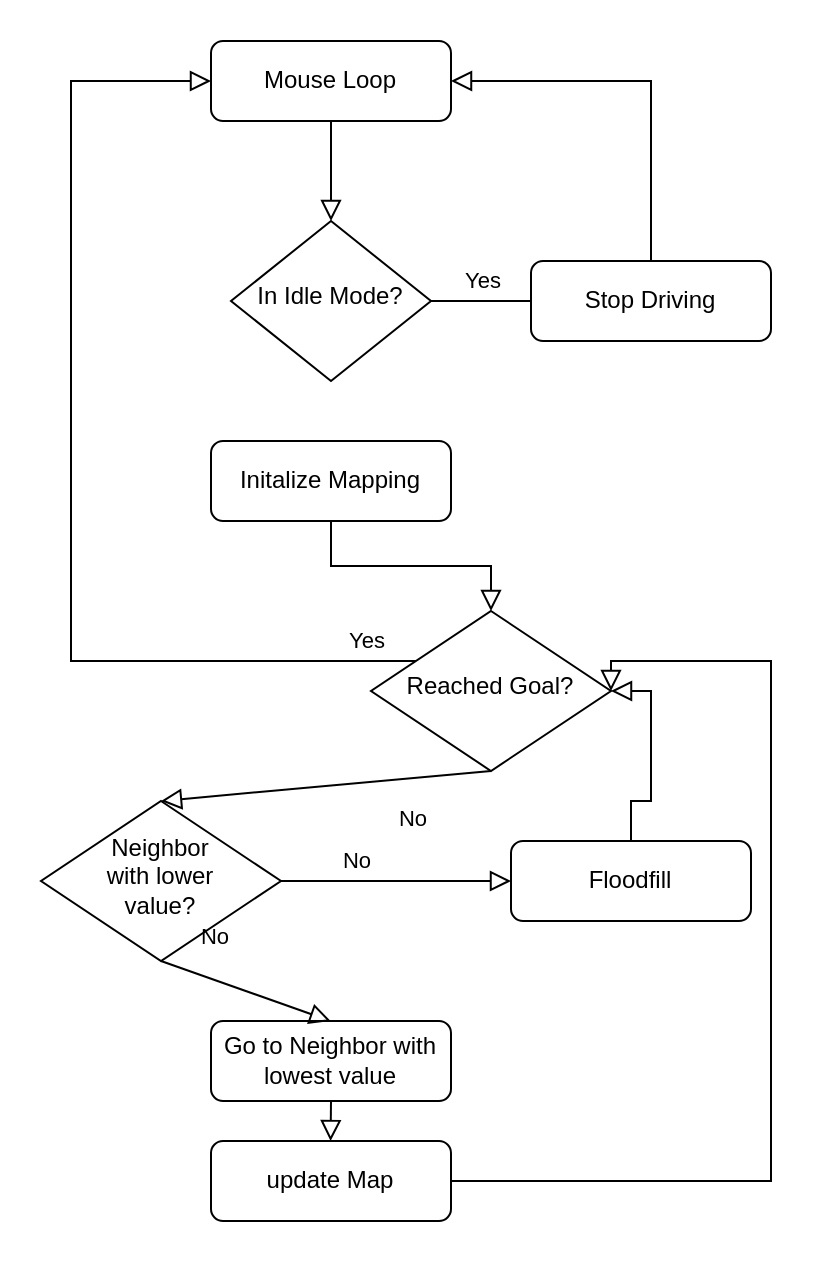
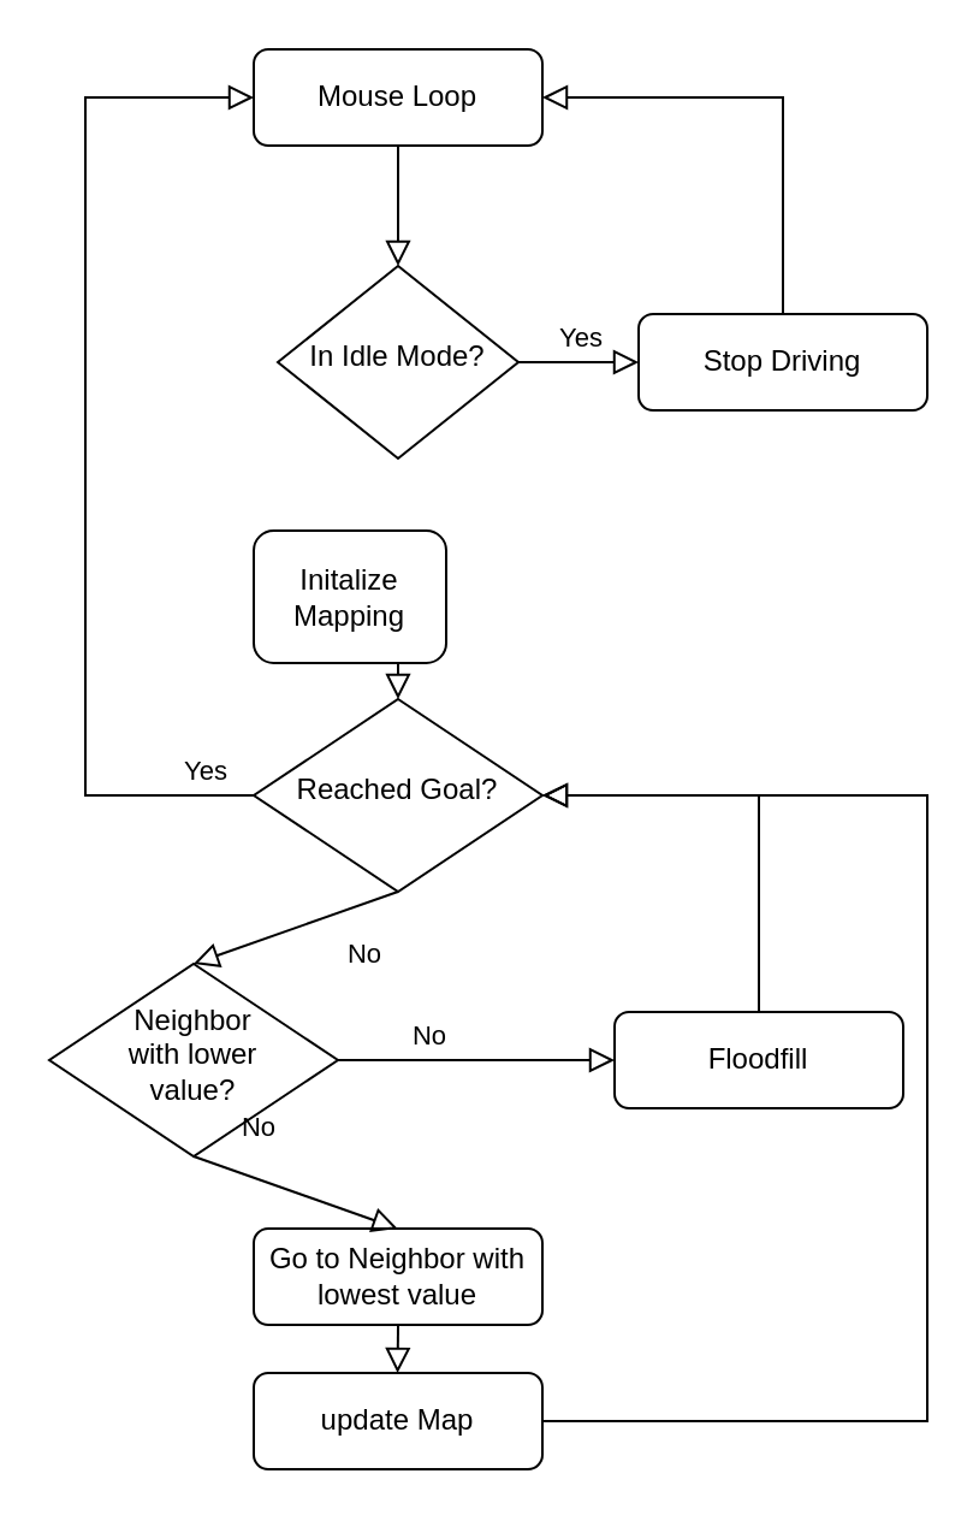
- <mxCell id="4" value="Yes" style="edgeStyle=orthogonalEdgeStyle;rounded=0;html=1;jettySize=auto;orthogonalLoop=1;fontSize=11;endArrow=none;endFill=0;endSize=8;strokeWidth=1;shadow=0;labelBackgroundColor=none;" parent="1" source="5" target="7" edge="1"><mxGeometry x="0.021" y="10" relative="1" as="geometry"><mxPoint as="offset" /></mxGeometry></mxCell>
+ <mxCell id="4" value="Yes" style="edgeStyle=orthogonalEdgeStyle;rounded=0;html=1;jettySize=auto;orthogonalLoop=1;fontSize=11;endArrow=block;endFill=0;endSize=8;strokeWidth=1;shadow=0;labelBackgroundColor=none;" parent="1" source="5" target="7" edge="1"><mxGeometry x="0.021" y="10" relative="1" as="geometry"><mxPoint as="offset" /></mxGeometry></mxCell>
- <mxCell id="8" value="Initalize Mapping" style="rounded=1;whiteSpace=wrap;html=1;fontSize=12;glass=0;strokeWidth=1;shadow=0;" vertex="1" parent="1"><mxGeometry x="105" y="220" width="120" height="40" as="geometry" /></mxCell>
+ <mxCell id="8" value="Initalize Mapping" style="rounded=1;whiteSpace=wrap;html=1;fontSize=12;glass=0;strokeWidth=1;shadow=0;" vertex="1" parent="1"><mxGeometry x="105" y="220" width="80" height="55" as="geometry" /></mxCell>
- <mxCell id="10" value="Reached Goal?" style="rhombus;whiteSpace=wrap;html=1;shadow=0;fontFamily=Helvetica;fontSize=12;align=center;strokeWidth=1;spacing=6;spacingTop=-4;" vertex="1" parent="1"><mxGeometry x="185" y="305" width="120" height="80" as="geometry" /></mxCell>
+ <mxCell id="10" value="Reached Goal?" style="rhombus;whiteSpace=wrap;html=1;shadow=0;fontFamily=Helvetica;fontSize=12;align=center;strokeWidth=1;spacing=6;spacingTop=-4;" vertex="1" parent="1"><mxGeometry x="105" y="290" width="120" height="80" as="geometry" /></mxCell>
